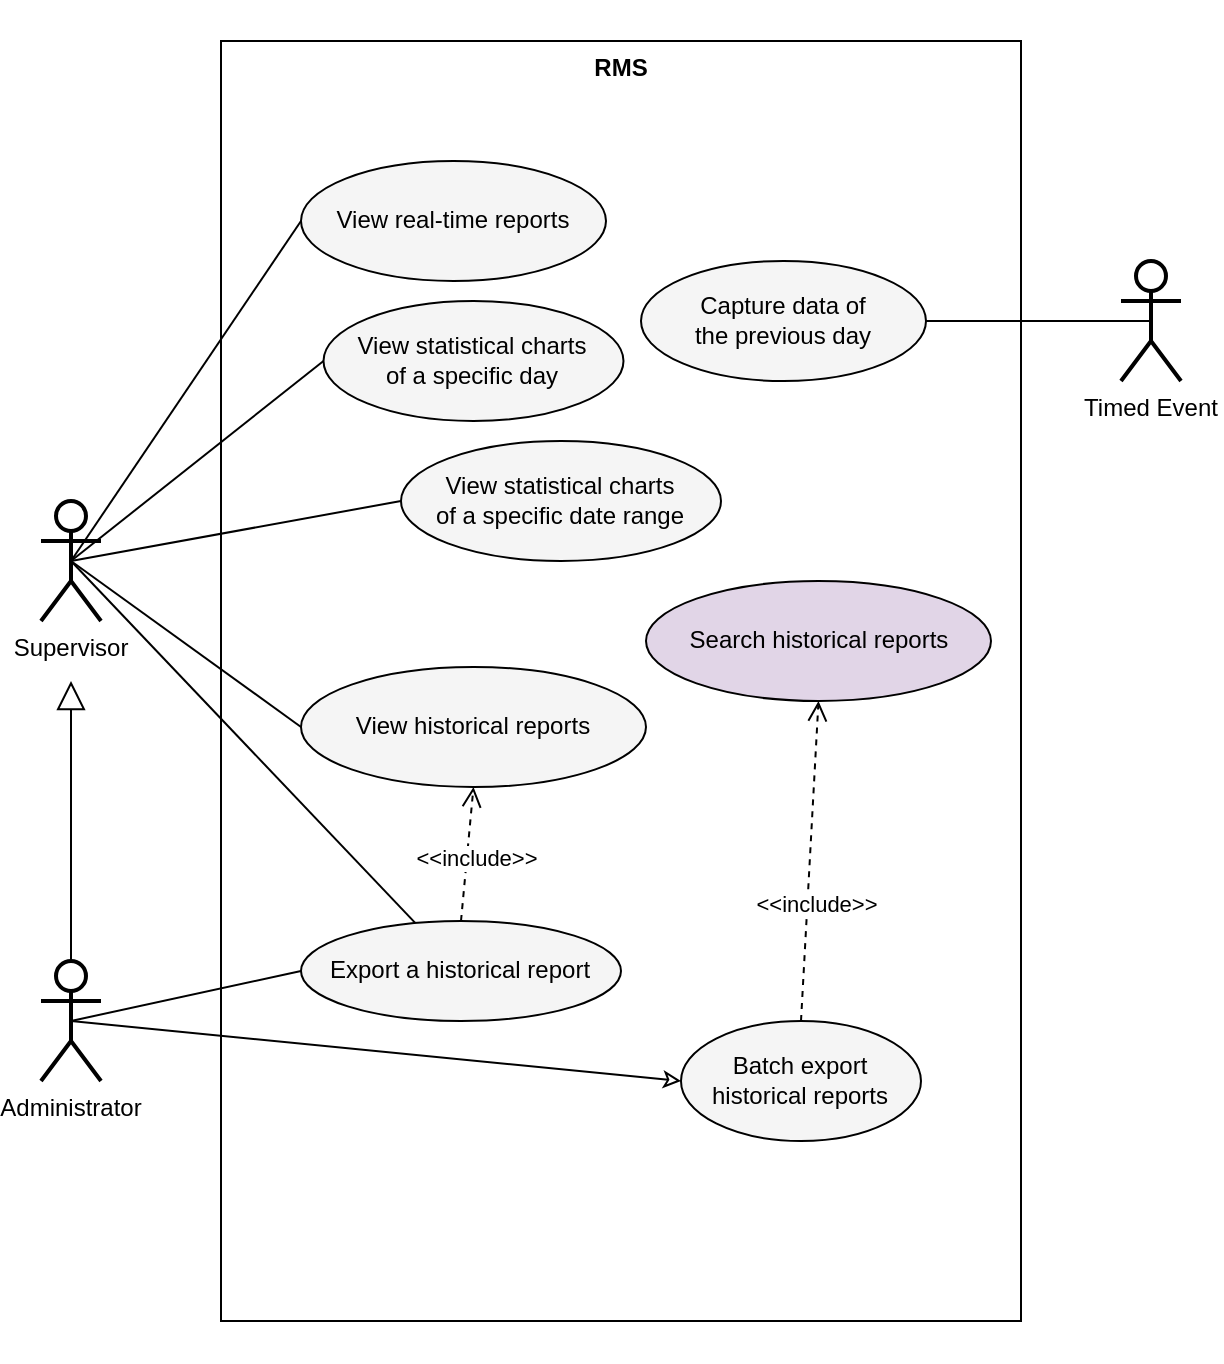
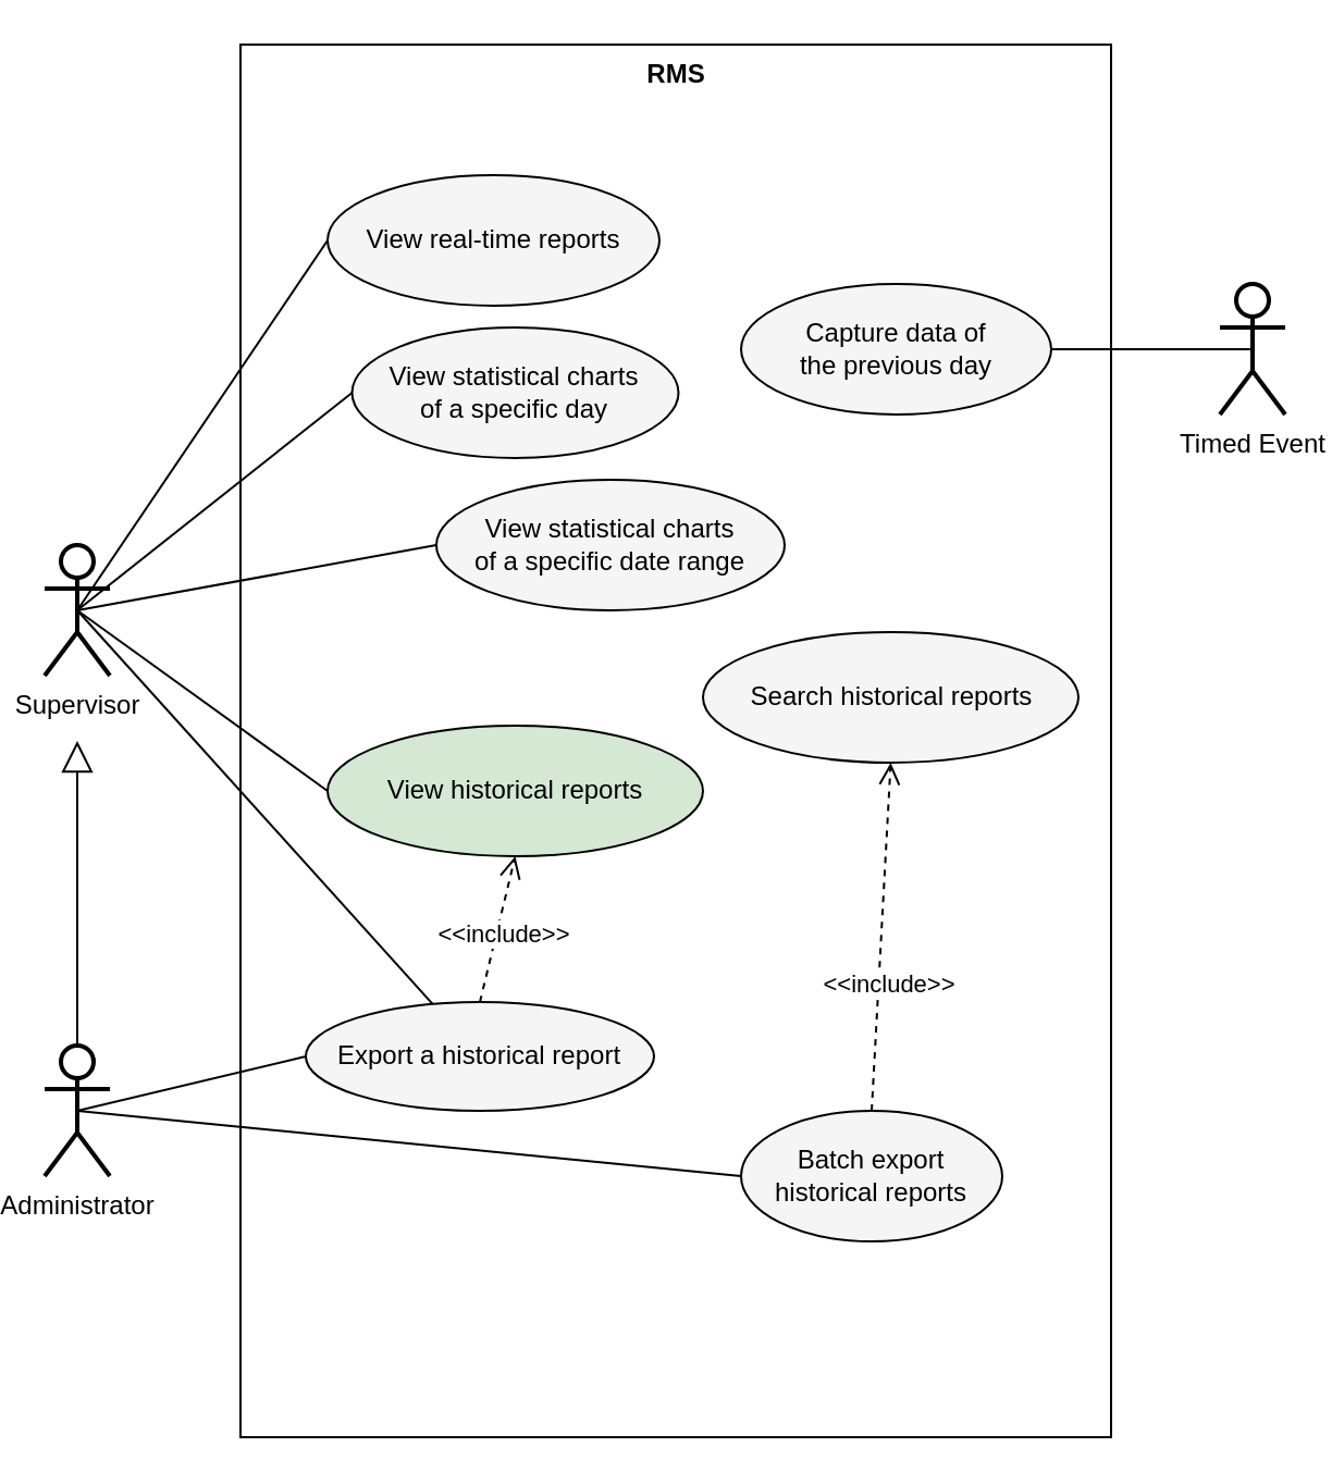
- <mxCell id="10" value="Capture data of&lt;br&gt;the previous day" style="ellipse;whiteSpace=wrap;html=1;fillColor=#f5f5f5;" vertex="1" parent="3"><mxGeometry x="190" y="110" width="142.5" height="60" as="geometry" /></mxCell>
+ <mxCell id="10" value="Capture data of&lt;br&gt;the previous day" style="ellipse;whiteSpace=wrap;html=1;fillColor=#f5f5f5;" vertex="1" parent="3"><mxGeometry x="210" y="110" width="142.5" height="60" as="geometry" /></mxCell>
- <mxCell id="8" value="Search historical reports" style="ellipse;whiteSpace=wrap;html=1;fillColor=#e1d5e7;" vertex="1" parent="3"><mxGeometry x="192.5" y="270" width="172.5" height="60" as="geometry" /></mxCell>
+ <mxCell id="8" value="Search historical reports" style="ellipse;whiteSpace=wrap;html=1;fillColor=#f5f5f5;" vertex="1" parent="3"><mxGeometry x="192.5" y="270" width="172.5" height="60" as="geometry" /></mxCell>
- <mxCell id="9" value="View historical reports" style="ellipse;whiteSpace=wrap;html=1;fillColor=#f5f5f5;" vertex="1" parent="3"><mxGeometry x="20" y="313" width="172.5" height="60" as="geometry" /></mxCell>
+ <mxCell id="9" value="View historical reports" style="ellipse;whiteSpace=wrap;html=1;fillColor=#d5e8d4;" vertex="1" parent="3"><mxGeometry x="20" y="313" width="172.5" height="60" as="geometry" /></mxCell>
- <mxCell id="12" value="Export a historical report" style="ellipse;whiteSpace=wrap;html=1;fillColor=#f5f5f5;" vertex="1" parent="3"><mxGeometry x="20" y="440" width="160" height="50" as="geometry" /></mxCell>
+ <mxCell id="12" value="Export a historical report" style="ellipse;whiteSpace=wrap;html=1;fillColor=#f5f5f5;" vertex="1" parent="3"><mxGeometry x="10" y="440" width="160" height="50" as="geometry" /></mxCell>
- <mxCell id="22" value="" style="endArrow=classic;html=1;rounded=0;entryX=0;entryY=0.5;entryDx=0;entryDy=0;endFill=0;exitX=0.5;exitY=0.5;exitDx=0;exitDy=0;exitPerimeter=0;" edge="1" parent="1" source="18" target="6"><mxGeometry width="50" height="50" relative="1" as="geometry"><mxPoint x="0" y="217" as="sourcePoint" /><mxPoint x="170" y="301" as="targetPoint" /></mxGeometry></mxCell>
+ <mxCell id="22" value="" style="endArrow=none;html=1;rounded=0;entryX=0;entryY=0.5;entryDx=0;entryDy=0;endFill=0;exitX=0.5;exitY=0.5;exitDx=0;exitDy=0;exitPerimeter=0;" edge="1" parent="1" source="18" target="6"><mxGeometry width="50" height="50" relative="1" as="geometry"><mxPoint x="0" y="217" as="sourcePoint" /><mxPoint x="170" y="301" as="targetPoint" /></mxGeometry></mxCell>
